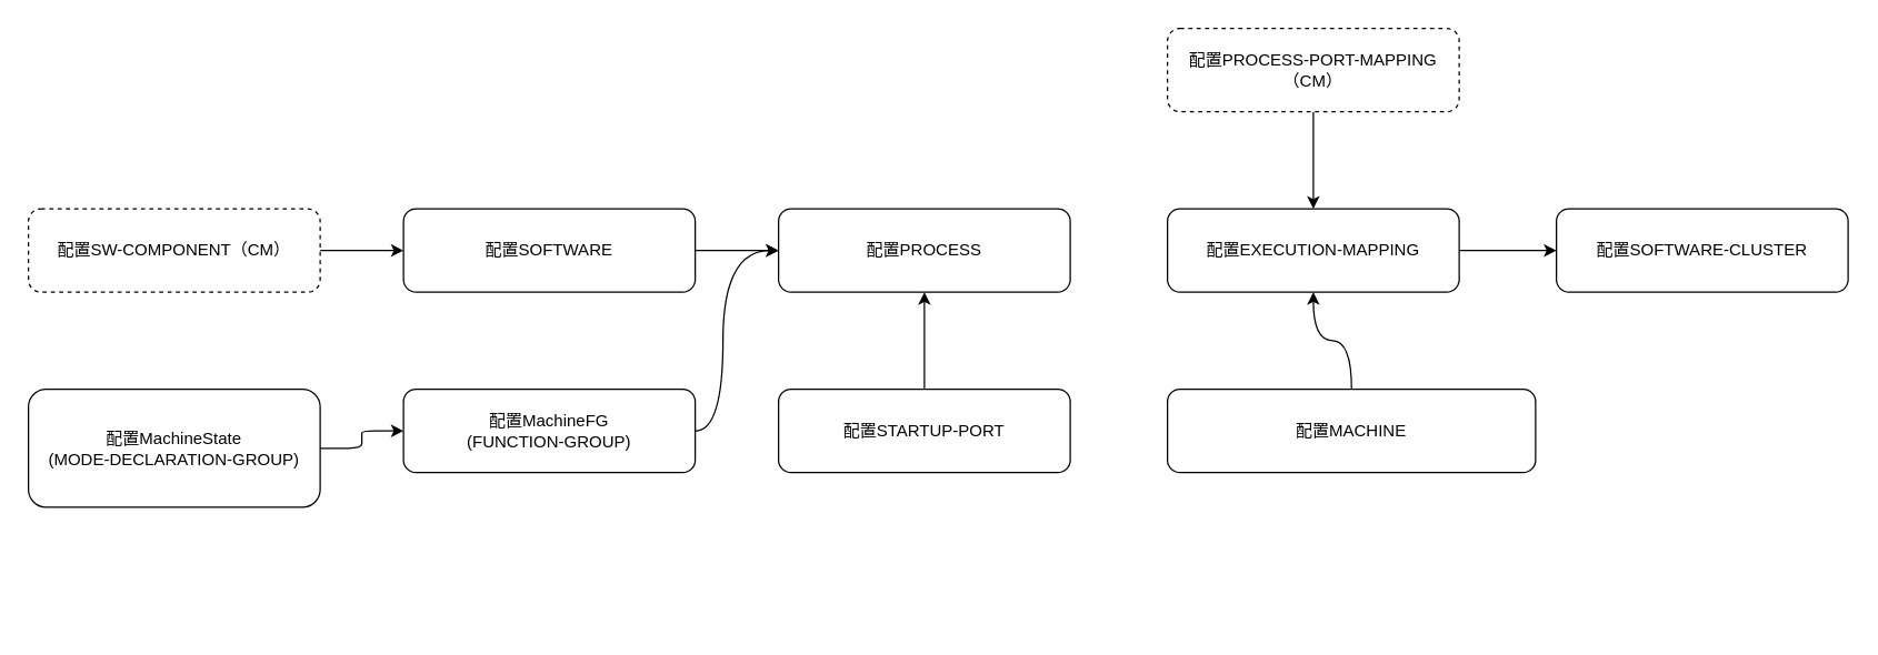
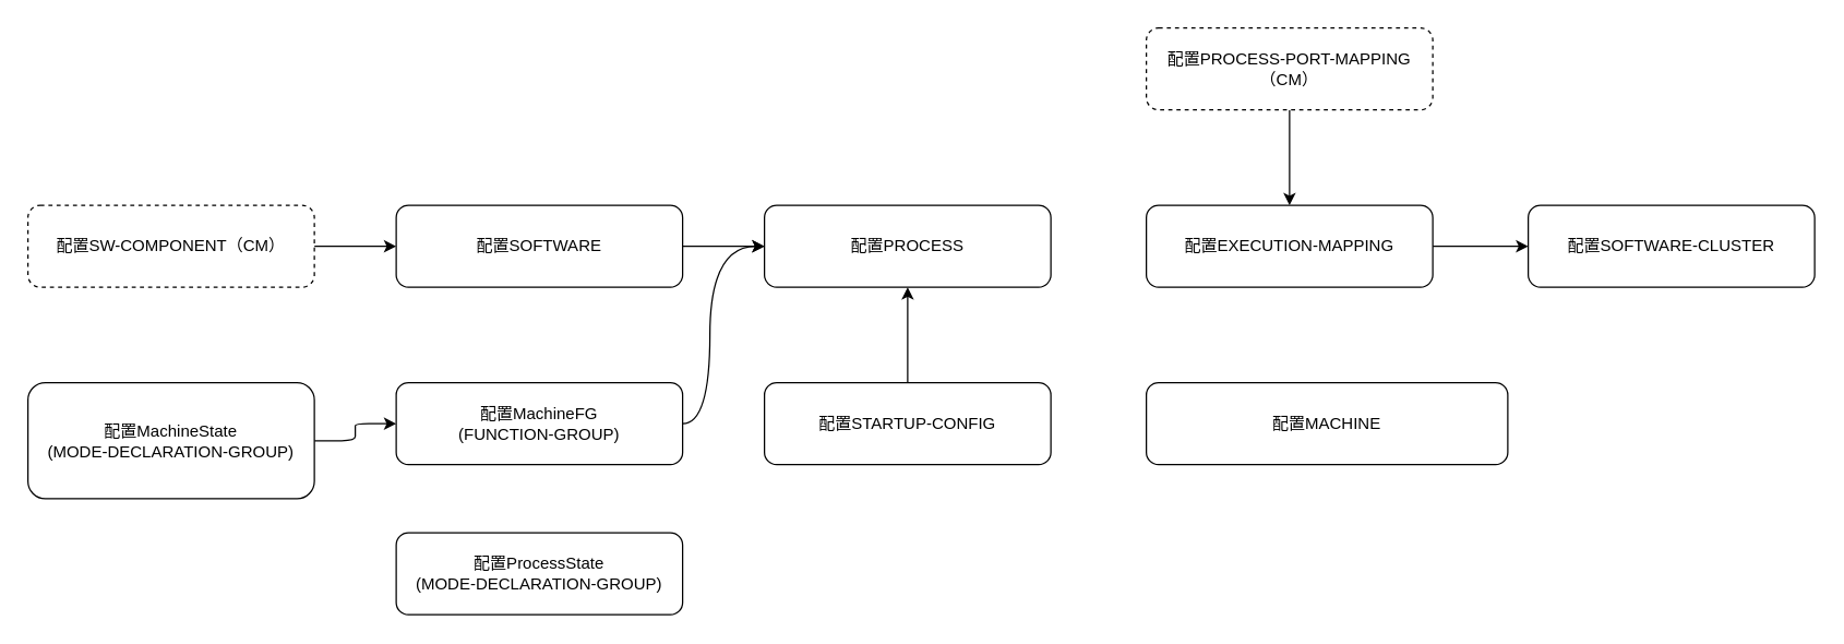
- <mxCell id="14" style="edgeStyle=orthogonalEdgeStyle;curved=1;html=1;" edge="1" parent="1" source="15" target="17"><mxGeometry relative="1" as="geometry" /></mxCell>
- <mxCell id="8" value="配置STARTUP-PORT" style="rounded=1;whiteSpace=wrap;html=1;" vertex="1" parent="1"><mxGeometry x="560" y="280" width="210" height="60" as="geometry" /></mxCell>
+ <mxCell id="8" value="配置STARTUP-CONFIG" style="rounded=1;whiteSpace=wrap;html=1;" vertex="1" parent="1"><mxGeometry x="560" y="280" width="210" height="60" as="geometry" /></mxCell>
+ <mxCell id="4" value="配置ProcessState&lt;br&gt;(MODE-DECLARATION-GROUP)" style="rounded=1;whiteSpace=wrap;html=1;" vertex="1" parent="1"><mxGeometry x="290" y="390" width="210" height="60" as="geometry" /></mxCell>
